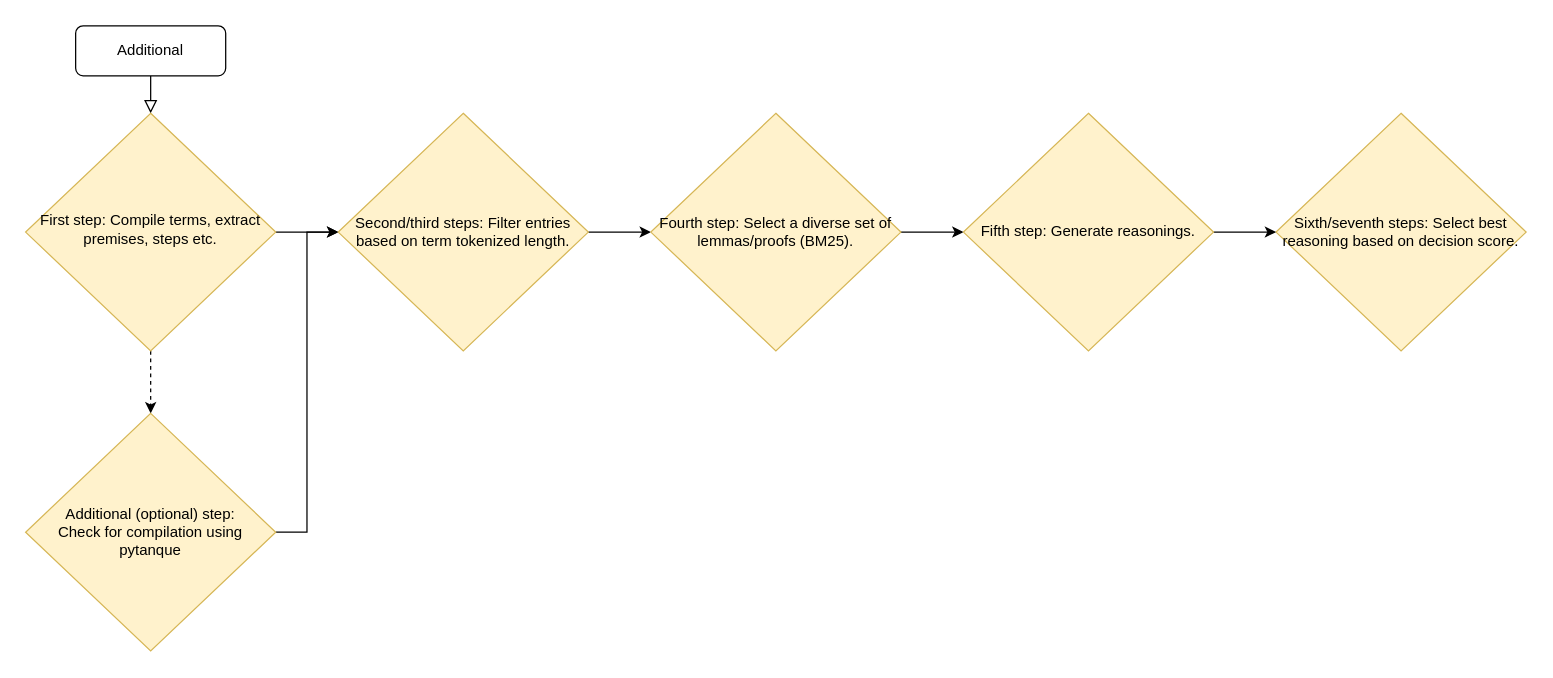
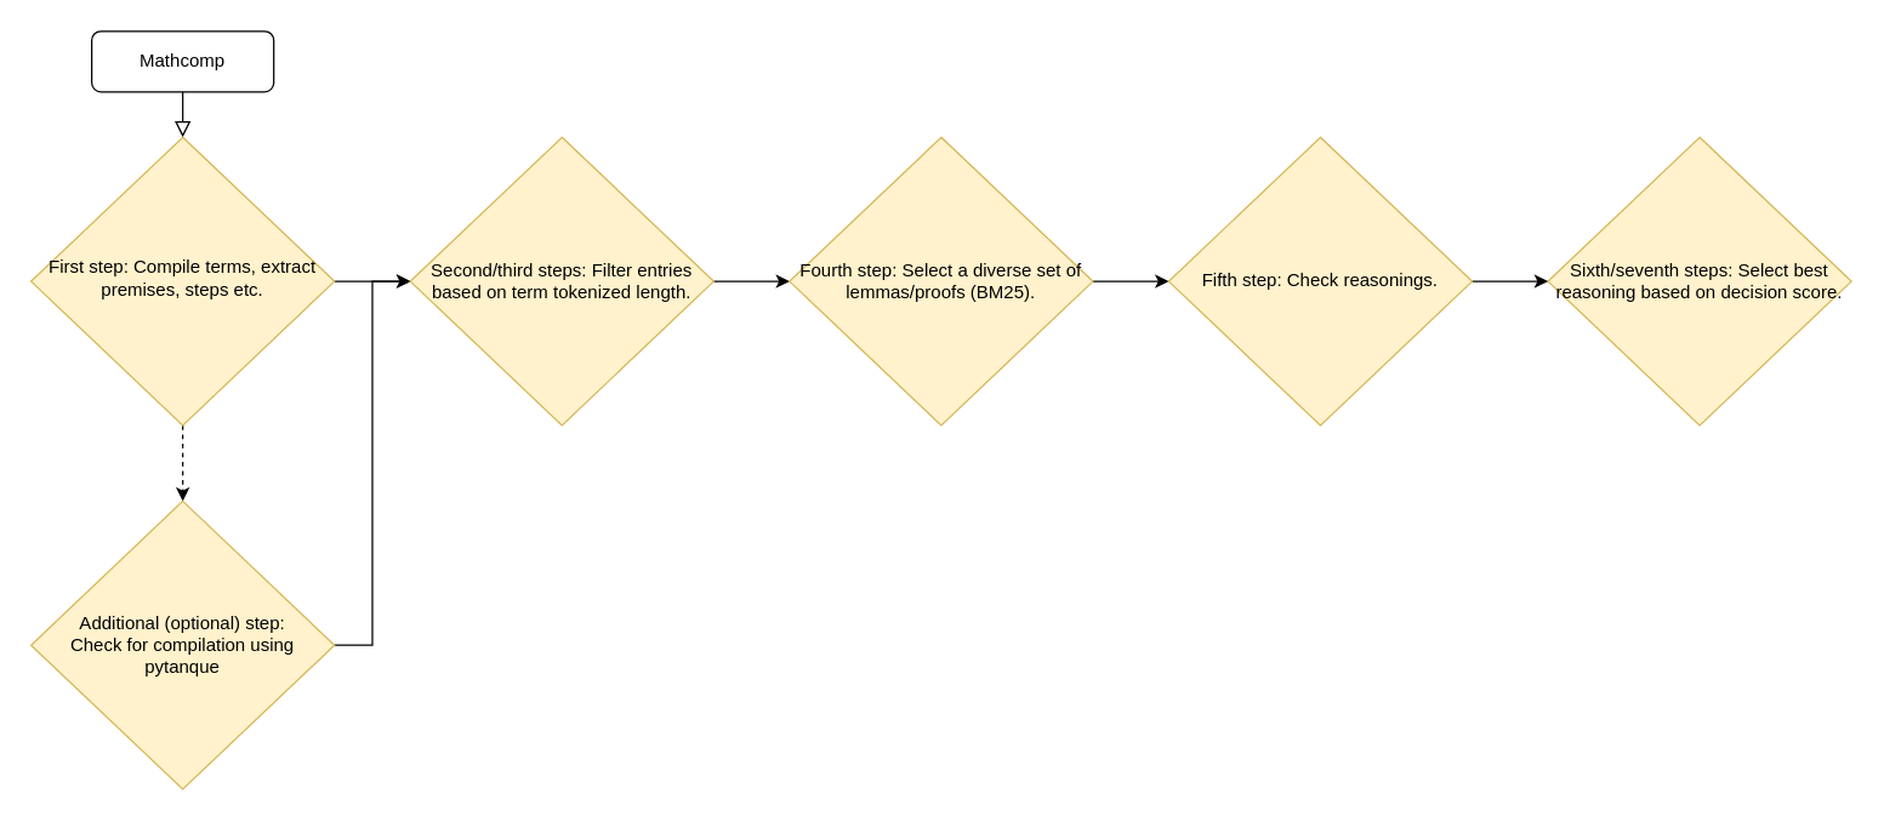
- <mxCell id="3" value="Additional" style="rounded=1;whiteSpace=wrap;html=1;fontSize=12;glass=0;strokeWidth=1;shadow=0;" parent="1" vertex="1"><mxGeometry x="60" y="20" width="120" height="40" as="geometry" /></mxCell>
+ <mxCell id="3" value="Mathcomp" style="rounded=1;whiteSpace=wrap;html=1;fontSize=12;glass=0;strokeWidth=1;shadow=0;" parent="1" vertex="1"><mxGeometry x="60" y="20" width="120" height="40" as="geometry" /></mxCell>
- <mxCell id="15" value="Fifth step: Generate reasonings." style="rhombus;whiteSpace=wrap;html=1;fillColor=#fff2cc;strokeColor=#d6b656;" vertex="1" parent="1"><mxGeometry x="770" y="90" width="200" height="190" as="geometry" /></mxCell>
+ <mxCell id="15" value="Fifth step: Check reasonings." style="rhombus;whiteSpace=wrap;html=1;fillColor=#fff2cc;strokeColor=#d6b656;" vertex="1" parent="1"><mxGeometry x="770" y="90" width="200" height="190" as="geometry" /></mxCell>
